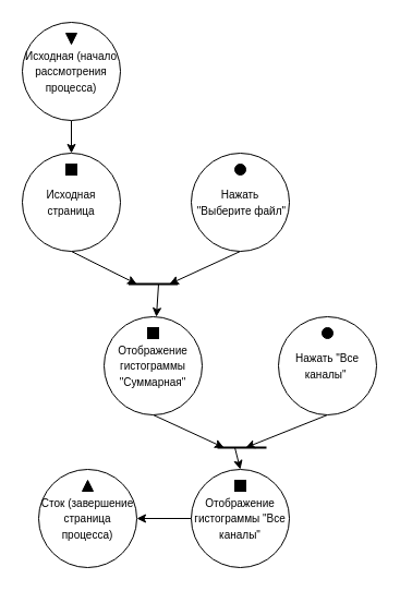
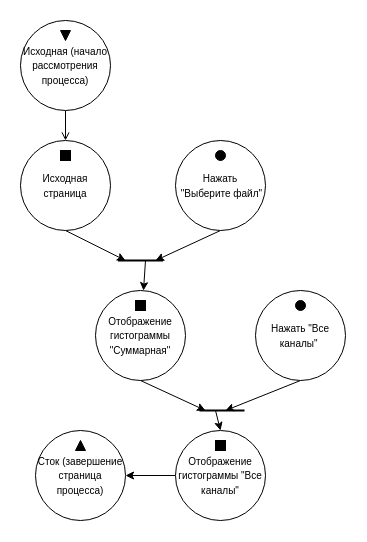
- <mxCell id="2" style="edgeStyle=orthogonalEdgeStyle;rounded=0;orthogonalLoop=1;jettySize=auto;html=1;exitX=0.5;exitY=1;exitDx=0;exitDy=0;entryX=0.5;entryY=0;entryDx=0;entryDy=0;" edge="1" parent="1" source="3" target="5"><mxGeometry relative="1" as="geometry" /></mxCell>
+ <mxCell id="2" style="edgeStyle=orthogonalEdgeStyle;rounded=0;orthogonalLoop=1;jettySize=auto;html=1;exitX=0.5;exitY=1;exitDx=0;exitDy=0;entryX=0.5;entryY=0;entryDx=0;entryDy=0;endArrow=open;" edge="1" parent="1" source="3" target="5"><mxGeometry relative="1" as="geometry" /></mxCell>
